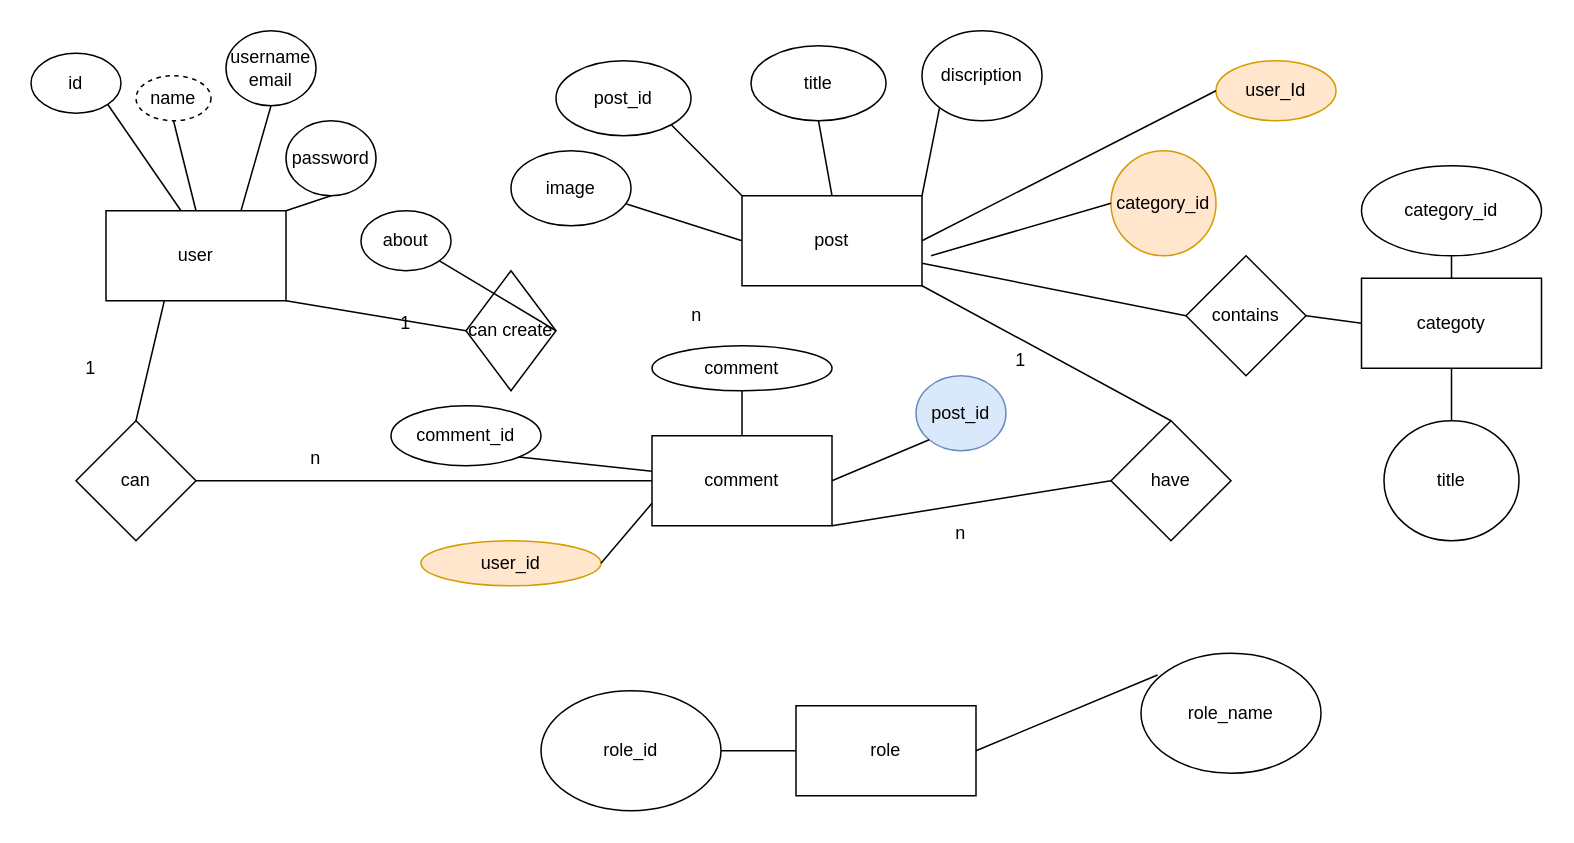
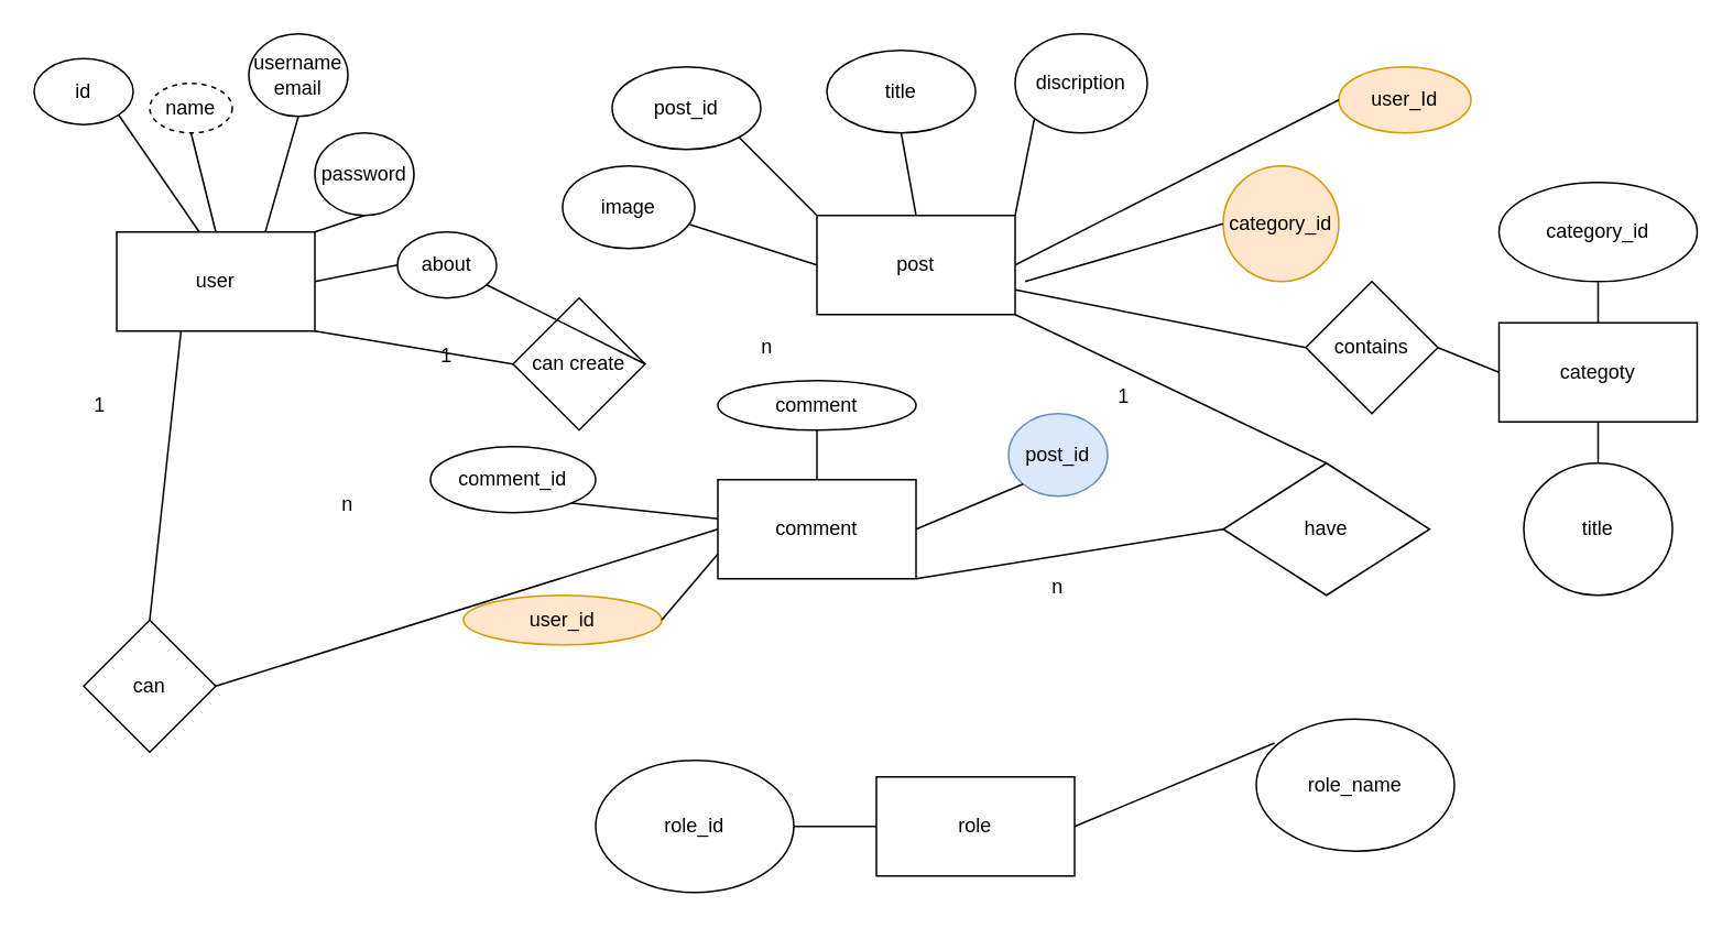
+ <mxCell id="12" value="" style="endArrow=none;html=1;rounded=0;entryX=1;entryY=0.5;entryDx=0;entryDy=0;exitX=0;exitY=0.5;exitDx=0;exitDy=0;" edge="1" parent="1" source="11" target="2"><mxGeometry width="50" height="50" relative="1" as="geometry"><mxPoint x="470" y="350" as="sourcePoint" /><mxPoint x="520" y="300" as="targetPoint" /></mxGeometry></mxCell>
- <mxCell id="48" value="categoty" style="rounded=0;whiteSpace=wrap;html=1;" vertex="1" parent="1"><mxGeometry x="907" y="185" width="120" height="60" as="geometry" /></mxCell>
+ <mxCell id="48" value="categoty" style="rounded=0;whiteSpace=wrap;html=1;" vertex="1" parent="1"><mxGeometry x="907" y="195" width="120" height="60" as="geometry" /></mxCell>
- <mxCell id="24" value="can create" style="rhombus;whiteSpace=wrap;html=1;" vertex="1" parent="1"><mxGeometry x="310" y="180" width="60" height="80" as="geometry" /></mxCell>
+ <mxCell id="24" value="can create" style="rhombus;whiteSpace=wrap;html=1;" vertex="1" parent="1"><mxGeometry x="310" y="180" width="80" height="80" as="geometry" /></mxCell>
- <mxCell id="38" value="can" style="rhombus;whiteSpace=wrap;html=1;" vertex="1" parent="1"><mxGeometry x="50" y="280" width="80" height="80" as="geometry" /></mxCell>
+ <mxCell id="38" value="can" style="rhombus;whiteSpace=wrap;html=1;" vertex="1" parent="1"><mxGeometry x="50" y="375" width="80" height="80" as="geometry" /></mxCell>
- <mxCell id="39" value="have" style="rhombus;whiteSpace=wrap;html=1;" vertex="1" parent="1"><mxGeometry x="740" y="280" width="80" height="80" as="geometry" /></mxCell>
+ <mxCell id="39" value="have" style="rhombus;whiteSpace=wrap;html=1;" vertex="1" parent="1"><mxGeometry x="740" y="280" width="125" height="80" as="geometry" /></mxCell>
